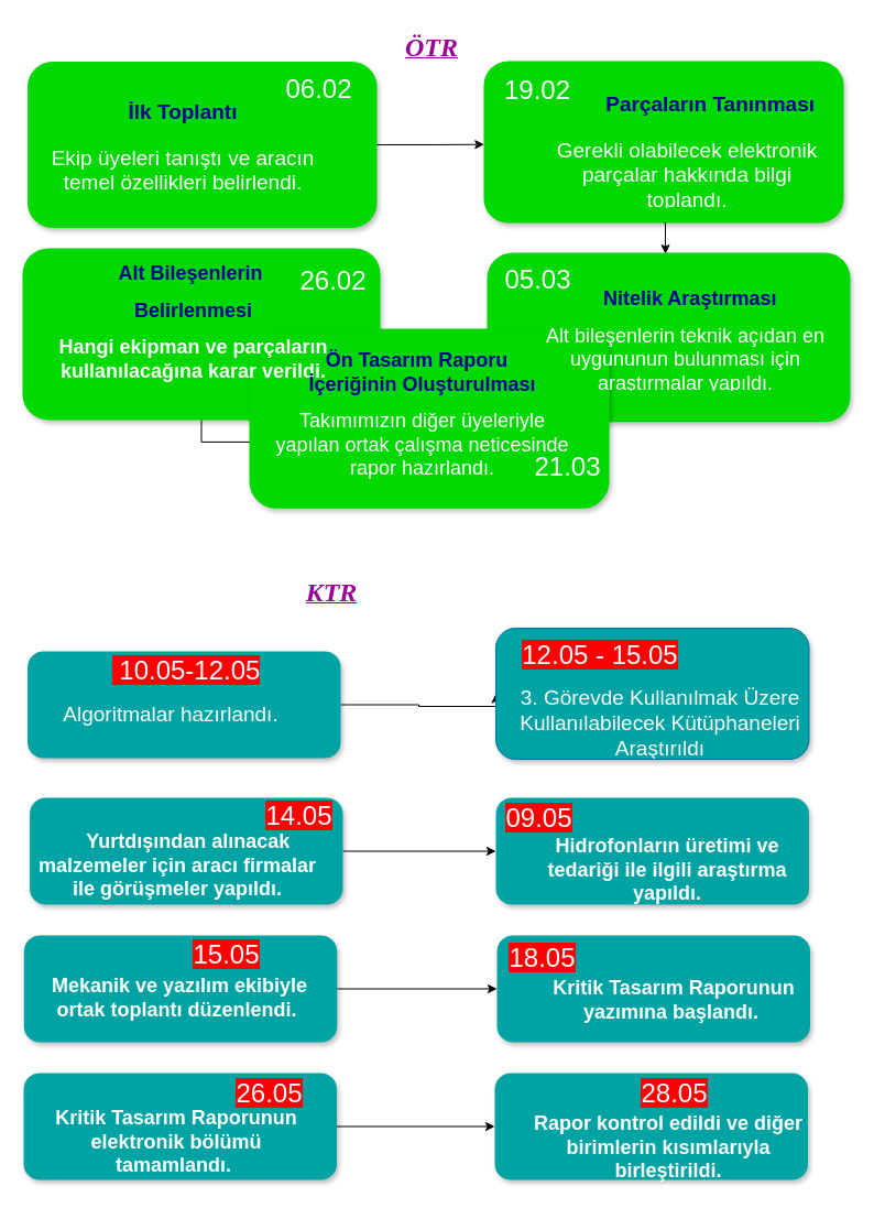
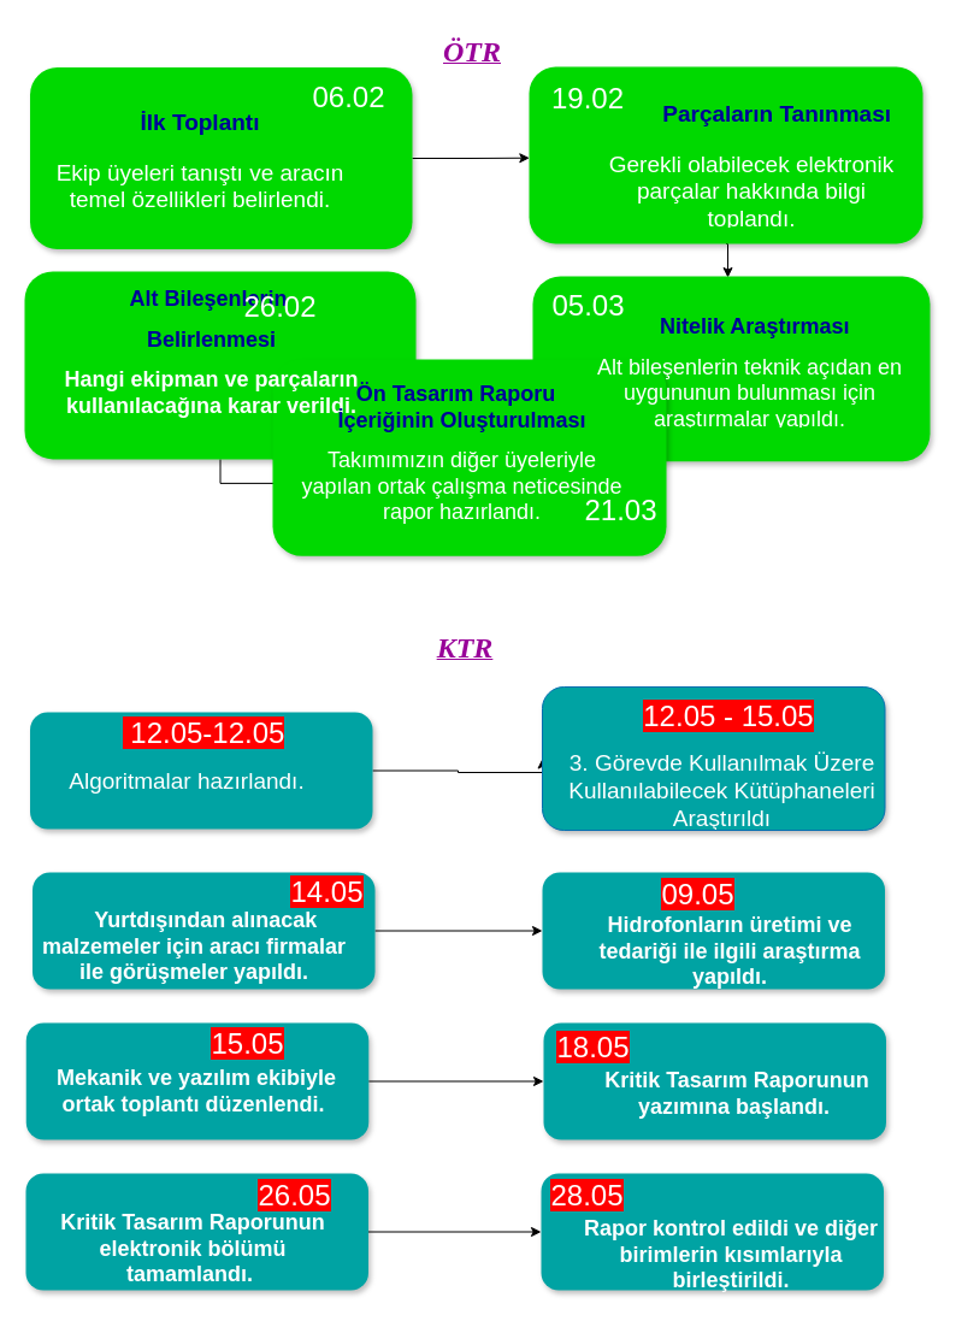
- <mxCell id="30" value="&lt;font style=&quot;font-size: 24px&quot;&gt;26.02&lt;/font&gt;" style="text;html=1;strokeColor=none;fillColor=none;align=center;verticalAlign=middle;whiteSpace=wrap;fontSize=30;fontColor=#FFFFFF;" parent="1" vertex="1"><mxGeometry x="277" y="242" width="51" height="20" as="geometry" /></mxCell>
+ <mxCell id="30" value="&lt;font style=&quot;font-size: 24px&quot;&gt;26.02&lt;/font&gt;" style="text;html=1;strokeColor=none;fillColor=none;align=center;verticalAlign=middle;whiteSpace=wrap;fontSize=30;fontColor=#FFFFFF;" parent="1" vertex="1"><mxGeometry x="207" y="242" width="51" height="20" as="geometry" /></mxCell>
- <mxCell id="50" value="&lt;h1&gt;&lt;font face=&quot;Times New Roman&quot; color=&quot;#990099&quot; size=&quot;1&quot;&gt;&lt;b&gt;&lt;u&gt;&lt;i style=&quot;font-size: 24px&quot;&gt;KTR&lt;/i&gt;&lt;/u&gt;&lt;/b&gt;&lt;/font&gt;&lt;/h1&gt;" style="text;html=1;strokeColor=none;fillColor=none;align=center;verticalAlign=middle;whiteSpace=wrap;rounded=0;" parent="1" vertex="1"><mxGeometry x="224" y="515" width="154" height="45" as="geometry" /></mxCell>
+ <mxCell id="50" value="&lt;h1&gt;&lt;font face=&quot;Times New Roman&quot; color=&quot;#990099&quot; size=&quot;1&quot;&gt;&lt;b&gt;&lt;u&gt;&lt;i style=&quot;font-size: 24px&quot;&gt;KTR&lt;/i&gt;&lt;/u&gt;&lt;/b&gt;&lt;/font&gt;&lt;/h1&gt;" style="text;html=1;strokeColor=none;fillColor=none;align=center;verticalAlign=middle;whiteSpace=wrap;rounded=0;" parent="1" vertex="1"><mxGeometry x="309" y="515" width="154" height="45" as="geometry" /></mxCell>
- <mxCell id="42" value="&lt;font style=&quot;font-size: 24px ; background-color: rgb(255 , 0 , 0)&quot;&gt;12.05 - 15.05&lt;/font&gt;" style="text;html=1;strokeColor=none;fillColor=none;align=center;verticalAlign=middle;whiteSpace=wrap;fontSize=30;fontColor=#FFFFFF;" parent="1" vertex="1"><mxGeometry x="462" y="585" width="166" height="14" as="geometry" /></mxCell>
+ <mxCell id="42" value="&lt;font style=&quot;font-size: 24px ; background-color: rgb(255 , 0 , 0)&quot;&gt;12.05 - 15.05&lt;/font&gt;" style="text;html=1;strokeColor=none;fillColor=none;align=center;verticalAlign=middle;whiteSpace=wrap;fontSize=30;fontColor=#FFFFFF;" parent="1" vertex="1"><mxGeometry x="522" y="585" width="166" height="14" as="geometry" /></mxCell>
- <mxCell id="41" value="&lt;span style=&quot;font-size: 24px ; background-color: rgb(255 , 0 , 0)&quot;&gt;&amp;nbsp;10.05-12.05&lt;/span&gt;" style="text;html=1;strokeColor=none;fillColor=none;align=center;verticalAlign=middle;whiteSpace=wrap;fontSize=30;fontColor=#FFFFFF;" parent="1" vertex="1"><mxGeometry x="41" y="599" width="256" height="14" as="geometry" /></mxCell>
+ <mxCell id="41" value="&lt;span style=&quot;font-size: 24px ; background-color: rgb(255 , 0 , 0)&quot;&gt;&amp;nbsp;12.05-12.05&lt;/span&gt;" style="text;html=1;strokeColor=none;fillColor=none;align=center;verticalAlign=middle;whiteSpace=wrap;fontSize=30;fontColor=#FFFFFF;" parent="1" vertex="1"><mxGeometry x="41" y="599" width="256" height="14" as="geometry" /></mxCell>
- <mxCell id="44" value="&lt;font style=&quot;font-size: 24px ; background-color: rgb(255 , 0 , 0)&quot;&gt;09.05&lt;/font&gt;" style="text;html=1;strokeColor=none;fillColor=none;align=center;verticalAlign=middle;whiteSpace=wrap;fontSize=30;fontColor=#FFFFFF;" parent="1" vertex="1"><mxGeometry x="457" y="733" width="65" height="14" as="geometry" /></mxCell>
+ <mxCell id="44" value="&lt;font style=&quot;font-size: 24px ; background-color: rgb(255 , 0 , 0)&quot;&gt;09.05&lt;/font&gt;" style="text;html=1;strokeColor=none;fillColor=none;align=center;verticalAlign=middle;whiteSpace=wrap;fontSize=30;fontColor=#FFFFFF;" parent="1" vertex="1"><mxGeometry x="547" y="733" width="65" height="14" as="geometry" /></mxCell>
- <mxCell id="48" value="&lt;font style=&quot;font-size: 24px ; background-color: rgb(255 , 0 , 0)&quot;&gt;28.05&lt;/font&gt;" style="text;html=1;strokeColor=none;fillColor=none;align=center;verticalAlign=middle;whiteSpace=wrap;fontSize=30;fontColor=#FFFFFF;" parent="1" vertex="1"><mxGeometry x="580" y="982" width="65" height="15" as="geometry" /></mxCell>
+ <mxCell id="48" value="&lt;font style=&quot;font-size: 24px ; background-color: rgb(255 , 0 , 0)&quot;&gt;28.05&lt;/font&gt;" style="text;html=1;strokeColor=none;fillColor=none;align=center;verticalAlign=middle;whiteSpace=wrap;fontSize=30;fontColor=#FFFFFF;" parent="1" vertex="1"><mxGeometry x="455" y="982" width="65" height="15" as="geometry" /></mxCell>
